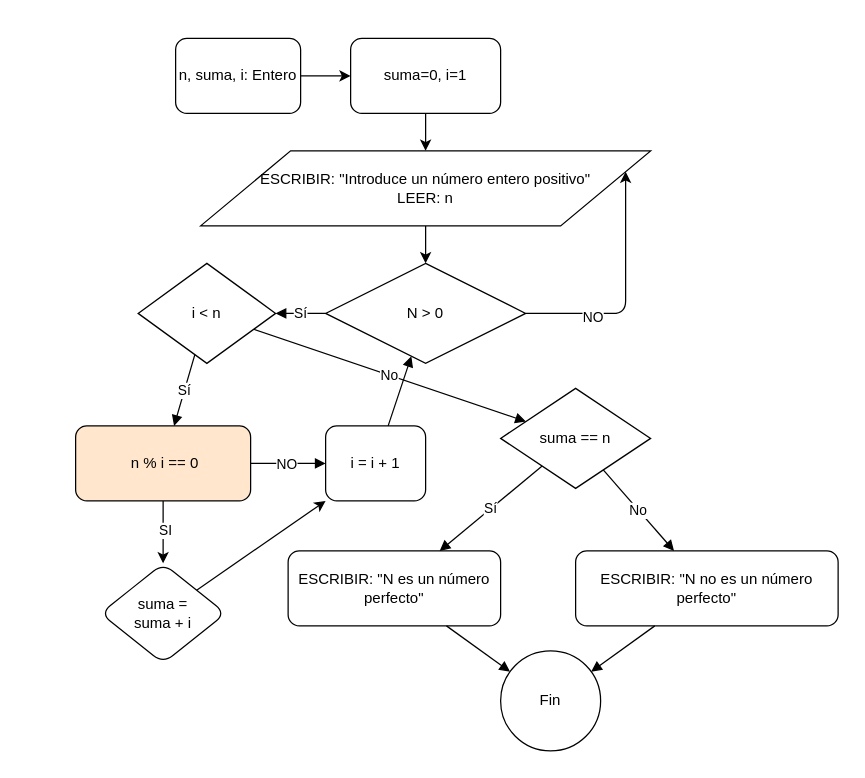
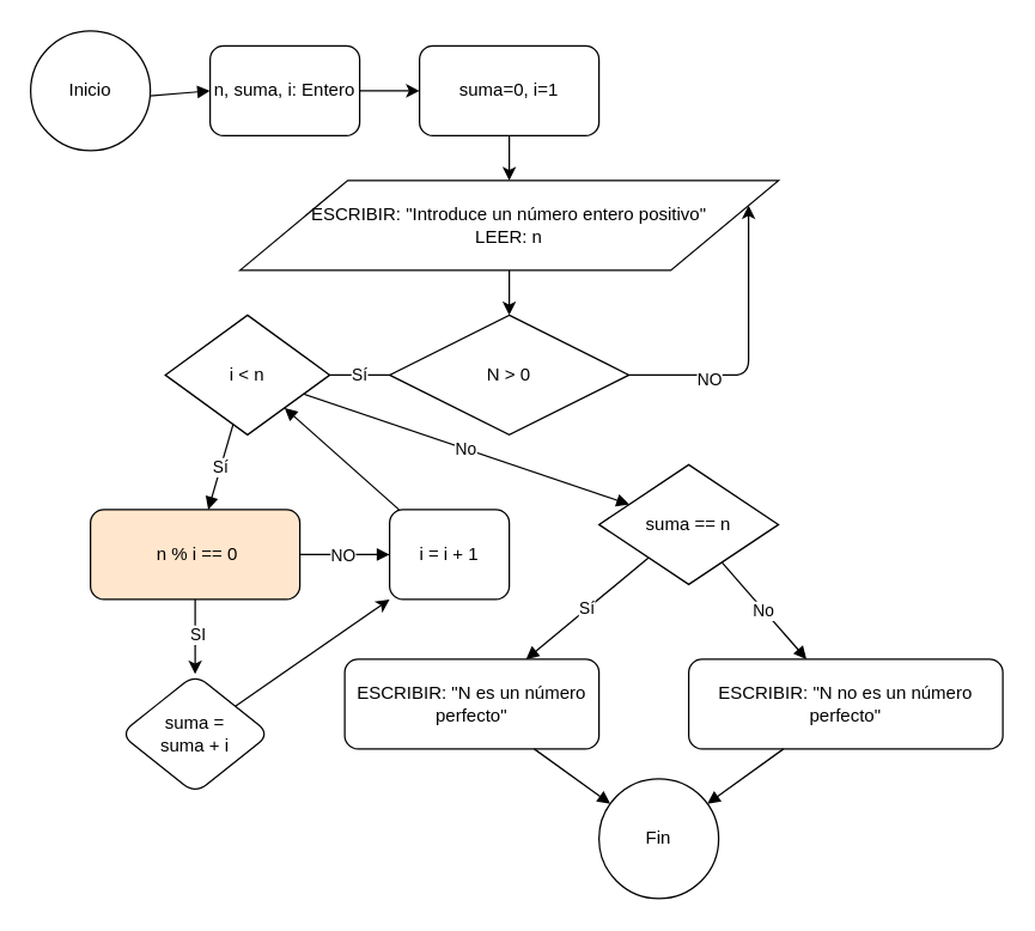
+ <mxCell id="2" value="Inicio" style="ellipse;whiteSpace=wrap;html=1;aspect=fixed;" parent="1" vertex="1"><mxGeometry x="20" y="20" width="80" height="80" as="geometry" /></mxCell>
+ <mxCell id="19" value="" style="endArrow=block;rounded=1;html=1;" parent="1" source="2" target="4" edge="1"><mxGeometry relative="1" as="geometry" /></mxCell>
- <mxCell id="20" value="Sí" style="endArrow=block;rounded=1;html=1;" parent="1" source="9" target="10" edge="1"><mxGeometry relative="1" as="geometry" /></mxCell>
+ <mxCell id="20" value="Sí" style="endArrow=none;rounded=1;html=1;" parent="1" source="9" target="10" edge="1"><mxGeometry relative="1" as="geometry" /></mxCell>
- <mxCell id="25" value="" style="endArrow=block;rounded=1;html=1;" parent="1" source="14" target="9" edge="1"><mxGeometry relative="1" as="geometry" /></mxCell>
+ <mxCell id="25" value="" style="endArrow=block;rounded=1;html=1;" parent="1" source="14" target="10" edge="1"><mxGeometry relative="1" as="geometry" /></mxCell>
